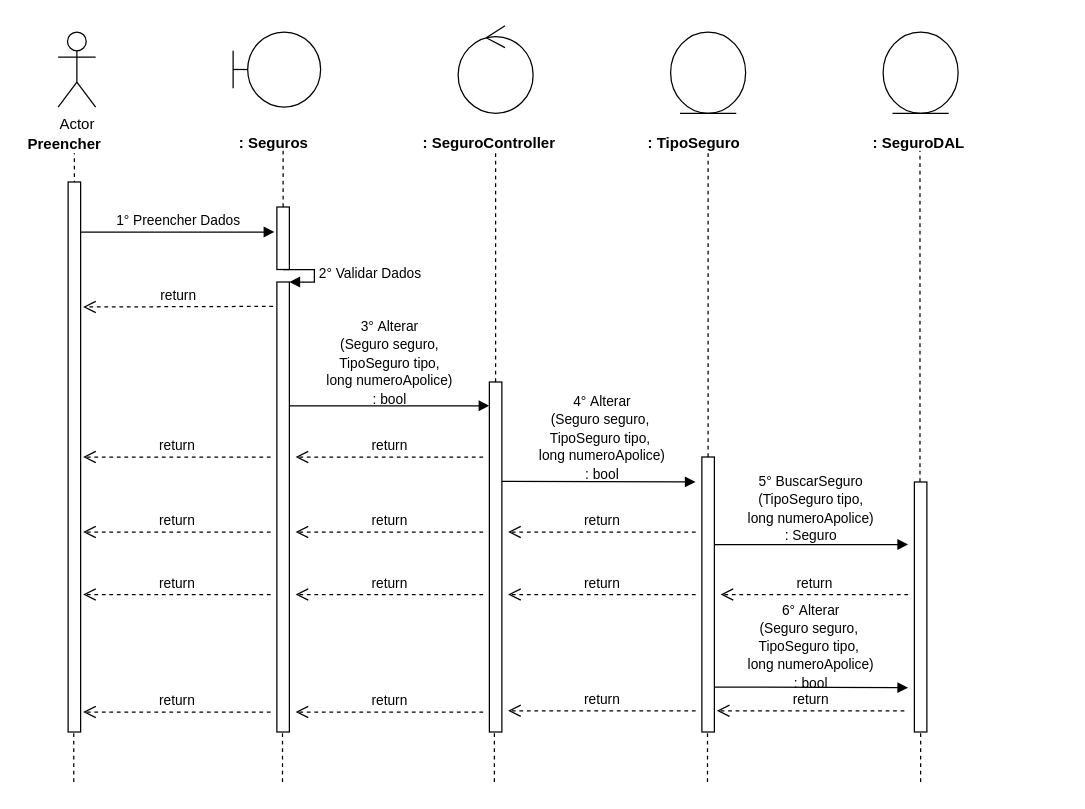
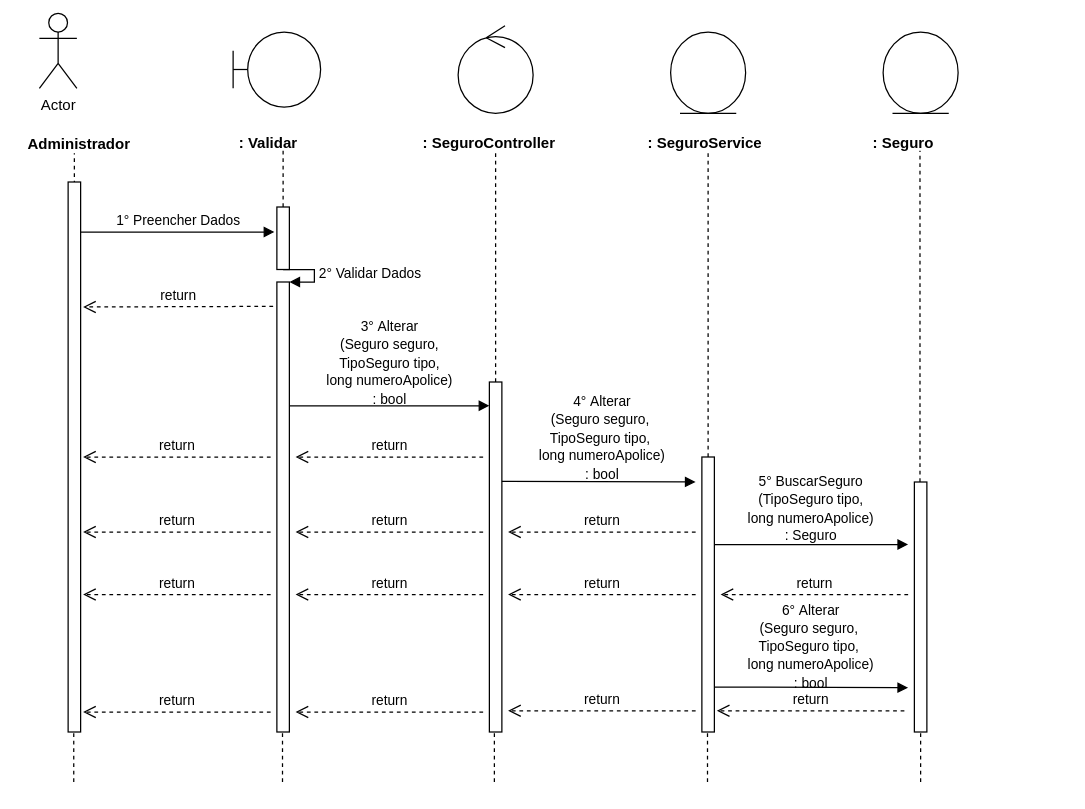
- <mxCell id="2" value="Actor" style="shape=umlActor;verticalLabelPosition=bottom;labelBackgroundColor=#ffffff;verticalAlign=top;html=1;" parent="1" vertex="1"><mxGeometry x="46" y="25" width="30" height="60" as="geometry" /></mxCell>
+ <mxCell id="2" value="Actor" style="shape=umlActor;verticalLabelPosition=bottom;labelBackgroundColor=#ffffff;verticalAlign=top;html=1;" parent="1" vertex="1"><mxGeometry x="31" y="10" width="30" height="60" as="geometry" /></mxCell>
- <mxCell id="6" value="&lt;b&gt;: Seguros&lt;/b&gt;" style="text;html=1;" parent="1" vertex="1"><mxGeometry x="189" y="100" width="150" height="30" as="geometry" /></mxCell>
+ <mxCell id="6" value="&lt;b&gt;: Validar&lt;/b&gt;" style="text;html=1;" parent="1" vertex="1"><mxGeometry x="189" y="100" width="150" height="30" as="geometry" /></mxCell>
- <mxCell id="12" value="&lt;b&gt;: TipoSeguro&lt;/b&gt;" style="text;html=1;" parent="1" vertex="1"><mxGeometry x="516" y="100" width="150" height="30" as="geometry" /></mxCell>
+ <mxCell id="12" value="&lt;b&gt;: SeguroService&lt;/b&gt;" style="text;html=1;" parent="1" vertex="1"><mxGeometry x="516" y="100" width="150" height="30" as="geometry" /></mxCell>
- <mxCell id="14" value="&lt;b&gt;: SeguroDAL&lt;/b&gt;" style="text;html=1;" parent="1" vertex="1"><mxGeometry x="696" y="100" width="150" height="30" as="geometry" /></mxCell>
+ <mxCell id="14" value="&lt;b&gt;: Seguro&lt;/b&gt;" style="text;html=1;" parent="1" vertex="1"><mxGeometry x="696" y="100" width="150" height="30" as="geometry" /></mxCell>
- <mxCell id="3" value="&lt;b&gt;Preencher&lt;/b&gt;" style="text;html=1;resizable=0;points=[];autosize=1;align=left;verticalAlign=top;spacingTop=-4;" parent="1" vertex="1"><mxGeometry x="20" y="105" width="100" height="20" as="geometry" /></mxCell>
+ <mxCell id="3" value="&lt;b&gt;Administrador&lt;/b&gt;" style="text;html=1;resizable=0;points=[];autosize=1;align=left;verticalAlign=top;spacingTop=-4;" parent="1" vertex="1"><mxGeometry x="20" y="105" width="100" height="20" as="geometry" /></mxCell>
